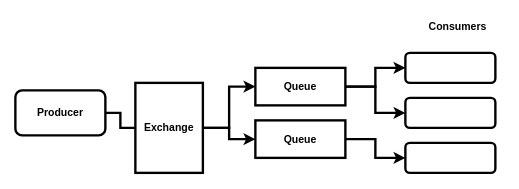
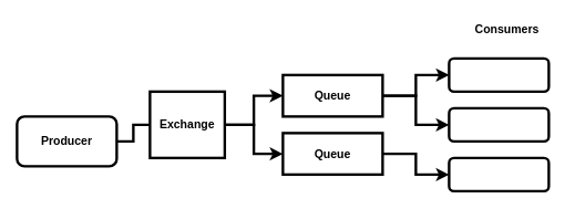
- <mxCell id="3" value="Producer" style="rounded=1;whiteSpace=wrap;html=1;strokeWidth=3.15;fontStyle=1;fontSize=14;" vertex="1" parent="1"><mxGeometry x="20" y="120" width="120" height="60" as="geometry" /></mxCell>
+ <mxCell id="3" value="Producer" style="rounded=1;whiteSpace=wrap;html=1;strokeWidth=3.15;fontStyle=1;fontSize=14;" vertex="1" parent="1"><mxGeometry x="20" y="140" width="120" height="60" as="geometry" /></mxCell>
- <mxCell id="14" value="Exchange" style="rounded=0;whiteSpace=wrap;html=1;strokeWidth=3.15;fontStyle=1;fontSize=14;" vertex="1" parent="1"><mxGeometry x="180" y="110" width="90" height="120" as="geometry" /></mxCell>
+ <mxCell id="14" value="Exchange" style="rounded=0;whiteSpace=wrap;html=1;strokeWidth=3.15;fontStyle=1;fontSize=14;" vertex="1" parent="1"><mxGeometry x="180" y="110" width="90" height="80" as="geometry" /></mxCell>
